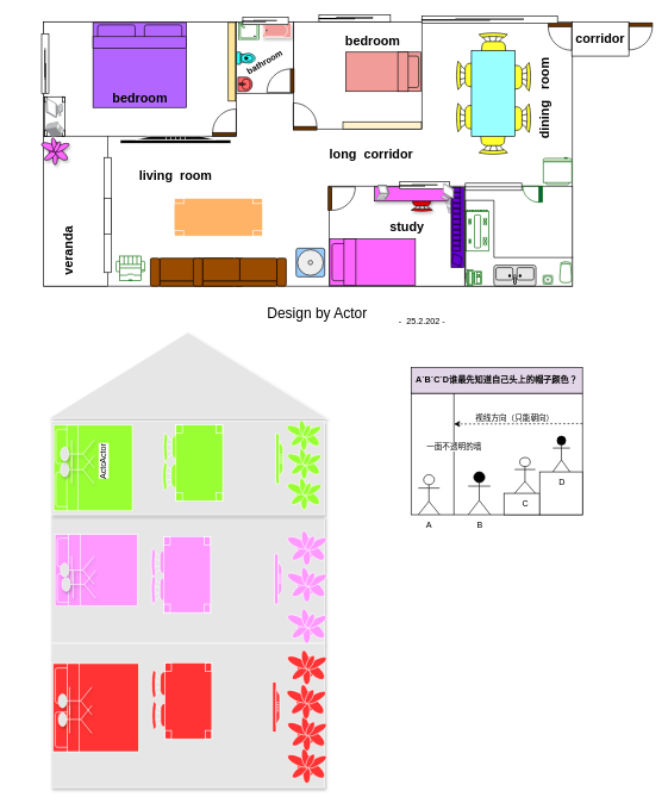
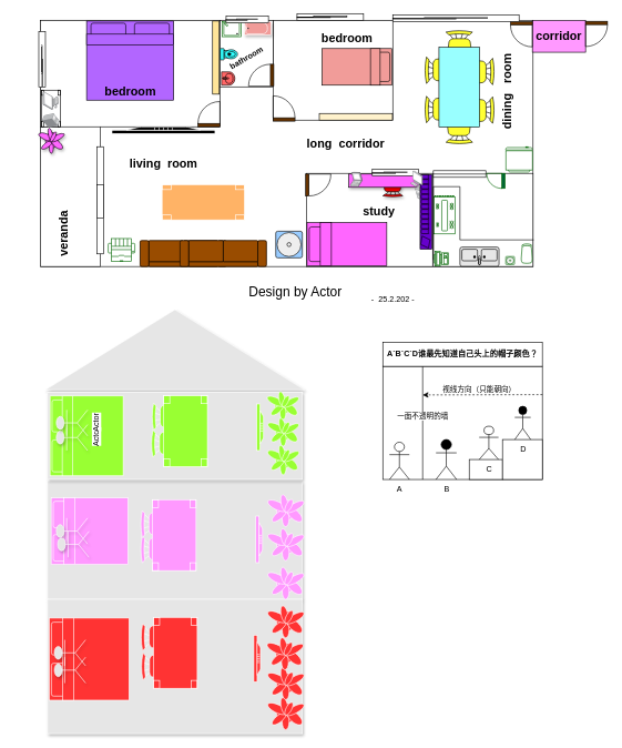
- <mxCell id="9" value="&lt;font style=&quot;font-size: 18px&quot;&gt;&lt;b&gt;corridor&lt;/b&gt;&lt;/font&gt;" style="rounded=0;whiteSpace=wrap;html=1;" vertex="1" parent="1"><mxGeometry x="800" y="30" width="80" height="48" as="geometry" /></mxCell>
+ <mxCell id="9" value="&lt;font style=&quot;font-size: 18px&quot;&gt;&lt;b&gt;corridor&lt;/b&gt;&lt;/font&gt;" style="rounded=0;whiteSpace=wrap;html=1;fillColor=#ff99ff;" vertex="1" parent="1"><mxGeometry x="800" y="30" width="80" height="48" as="geometry" /></mxCell>
- <mxCell id="97" value="&lt;font style=&quot;vertical-align: inherit&quot;&gt;&lt;font style=&quot;vertical-align: inherit&quot;&gt;&lt;b&gt;A`B`C`D谁最先知道自己头上的帽子颜色？&lt;/b&gt;&lt;/font&gt;&lt;/font&gt;" style="rounded=0;whiteSpace=wrap;html=1;fillColor=#e1d5e7;" vertex="1" parent="1"><mxGeometry x="575" y="514" width="240" height="36" as="geometry" /></mxCell>
+ <mxCell id="97" value="&lt;font style=&quot;vertical-align: inherit&quot;&gt;&lt;font style=&quot;vertical-align: inherit&quot;&gt;&lt;b&gt;A`B`C`D谁最先知道自己头上的帽子颜色？&lt;/b&gt;&lt;/font&gt;&lt;/font&gt;" style="rounded=0;whiteSpace=wrap;html=1;fillColor=#FFFFFF;" vertex="1" parent="1"><mxGeometry x="575" y="514" width="240" height="36" as="geometry" /></mxCell>
